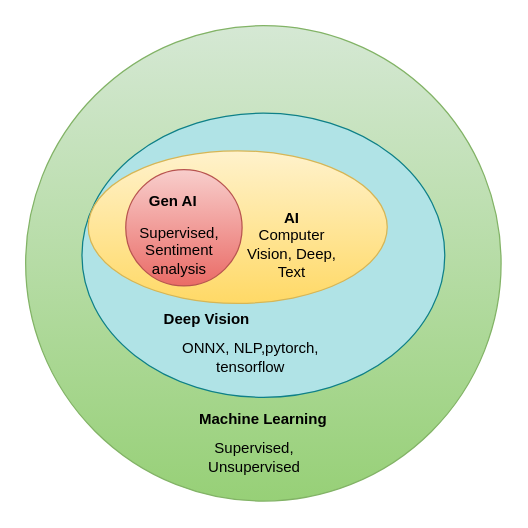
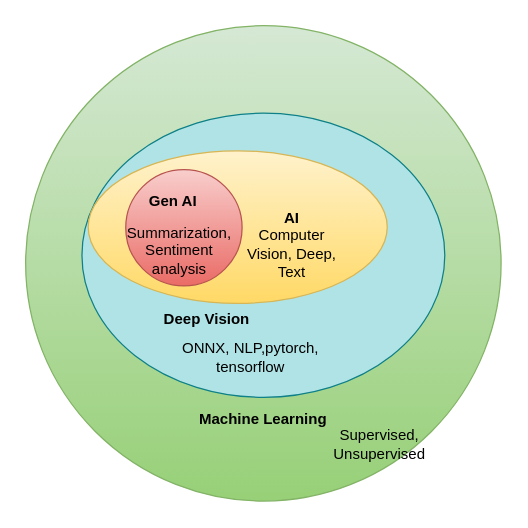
- <mxCell id="12" value="Supervised,&lt;br&gt;Sentiment analysis" style="text;html=1;strokeColor=none;fillColor=none;align=center;verticalAlign=middle;whiteSpace=wrap;rounded=0;" parent="1" vertex="1"><mxGeometry x="113" y="185" width="60" height="30" as="geometry" /></mxCell>
+ <mxCell id="12" value="Summarization,&lt;br&gt;Sentiment analysis" style="text;html=1;strokeColor=none;fillColor=none;align=center;verticalAlign=middle;whiteSpace=wrap;rounded=0;" parent="1" vertex="1"><mxGeometry x="113" y="185" width="60" height="30" as="geometry" /></mxCell>
- <mxCell id="10" value="Supervised, Unsupervised" style="text;html=1;strokeColor=none;fillColor=none;align=center;verticalAlign=middle;whiteSpace=wrap;rounded=0;" parent="1" vertex="1"><mxGeometry x="173" y="350" width="60" height="30" as="geometry" /></mxCell>
+ <mxCell id="10" value="Supervised, Unsupervised" style="text;html=1;strokeColor=none;fillColor=none;align=center;verticalAlign=middle;whiteSpace=wrap;rounded=0;" parent="1" vertex="1"><mxGeometry x="273" y="340" width="60" height="30" as="geometry" /></mxCell>
